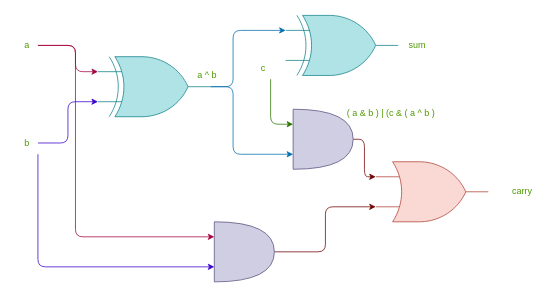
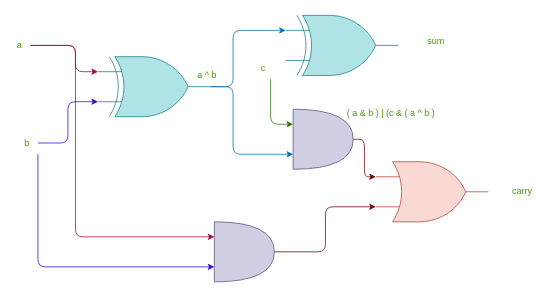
- <mxCell id="8" value="&lt;font color=&quot;#4d9900&quot;&gt;a&lt;/font&gt;" style="text;html=1;align=center;verticalAlign=middle;resizable=0;points=[];autosize=1;strokeColor=none;fillColor=none;" parent="1" vertex="1"><mxGeometry x="20" y="45" width="30" height="30" as="geometry" /></mxCell>
+ <mxCell id="8" value="&lt;font color=&quot;#4d9900&quot;&gt;a&lt;/font&gt;" style="text;html=1;align=center;verticalAlign=middle;resizable=0;points=[];autosize=1;strokeColor=none;fillColor=none;" parent="1" vertex="1"><mxGeometry x="10" y="45" width="30" height="30" as="geometry" /></mxCell>
- <mxCell id="14" value="&lt;font color=&quot;#4d9900&quot;&gt;sum&lt;/font&gt;" style="text;html=1;align=center;verticalAlign=middle;resizable=0;points=[];autosize=1;strokeColor=none;fillColor=none;" parent="1" vertex="1"><mxGeometry x="530" y="45" width="50" height="30" as="geometry" /></mxCell>
+ <mxCell id="14" value="&lt;font color=&quot;#4d9900&quot;&gt;sum&lt;/font&gt;" style="text;html=1;align=center;verticalAlign=middle;resizable=0;points=[];autosize=1;strokeColor=none;fillColor=none;" parent="1" vertex="1"><mxGeometry x="555" y="40" width="50" height="30" as="geometry" /></mxCell>
